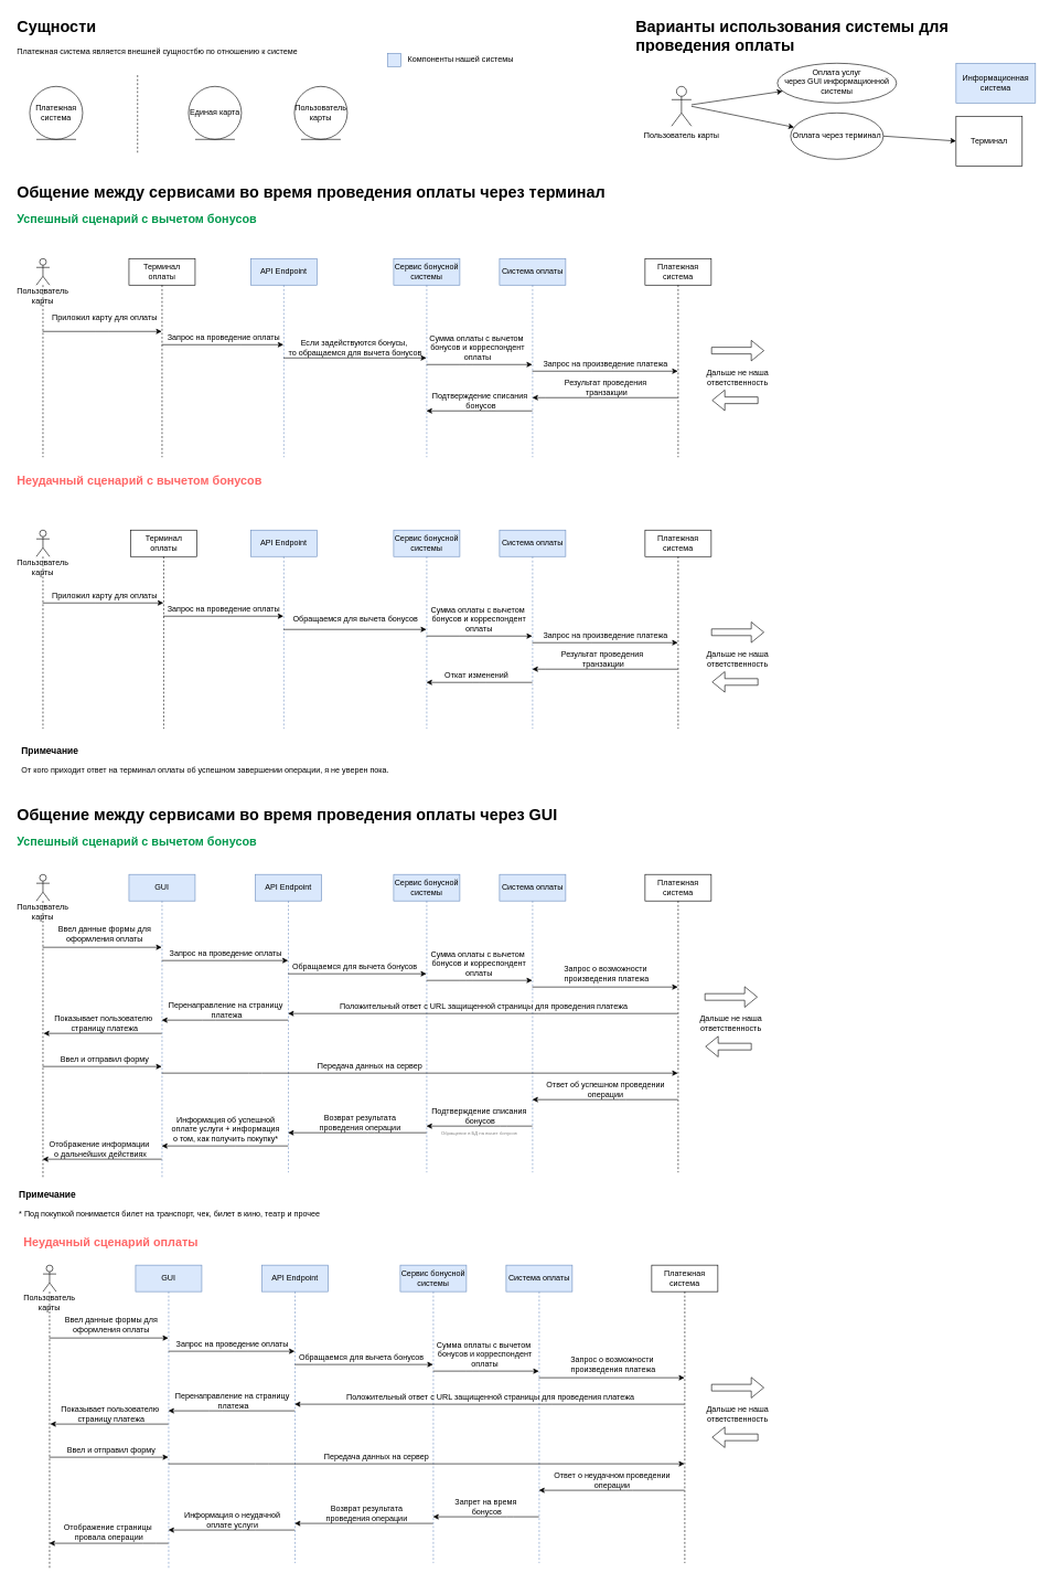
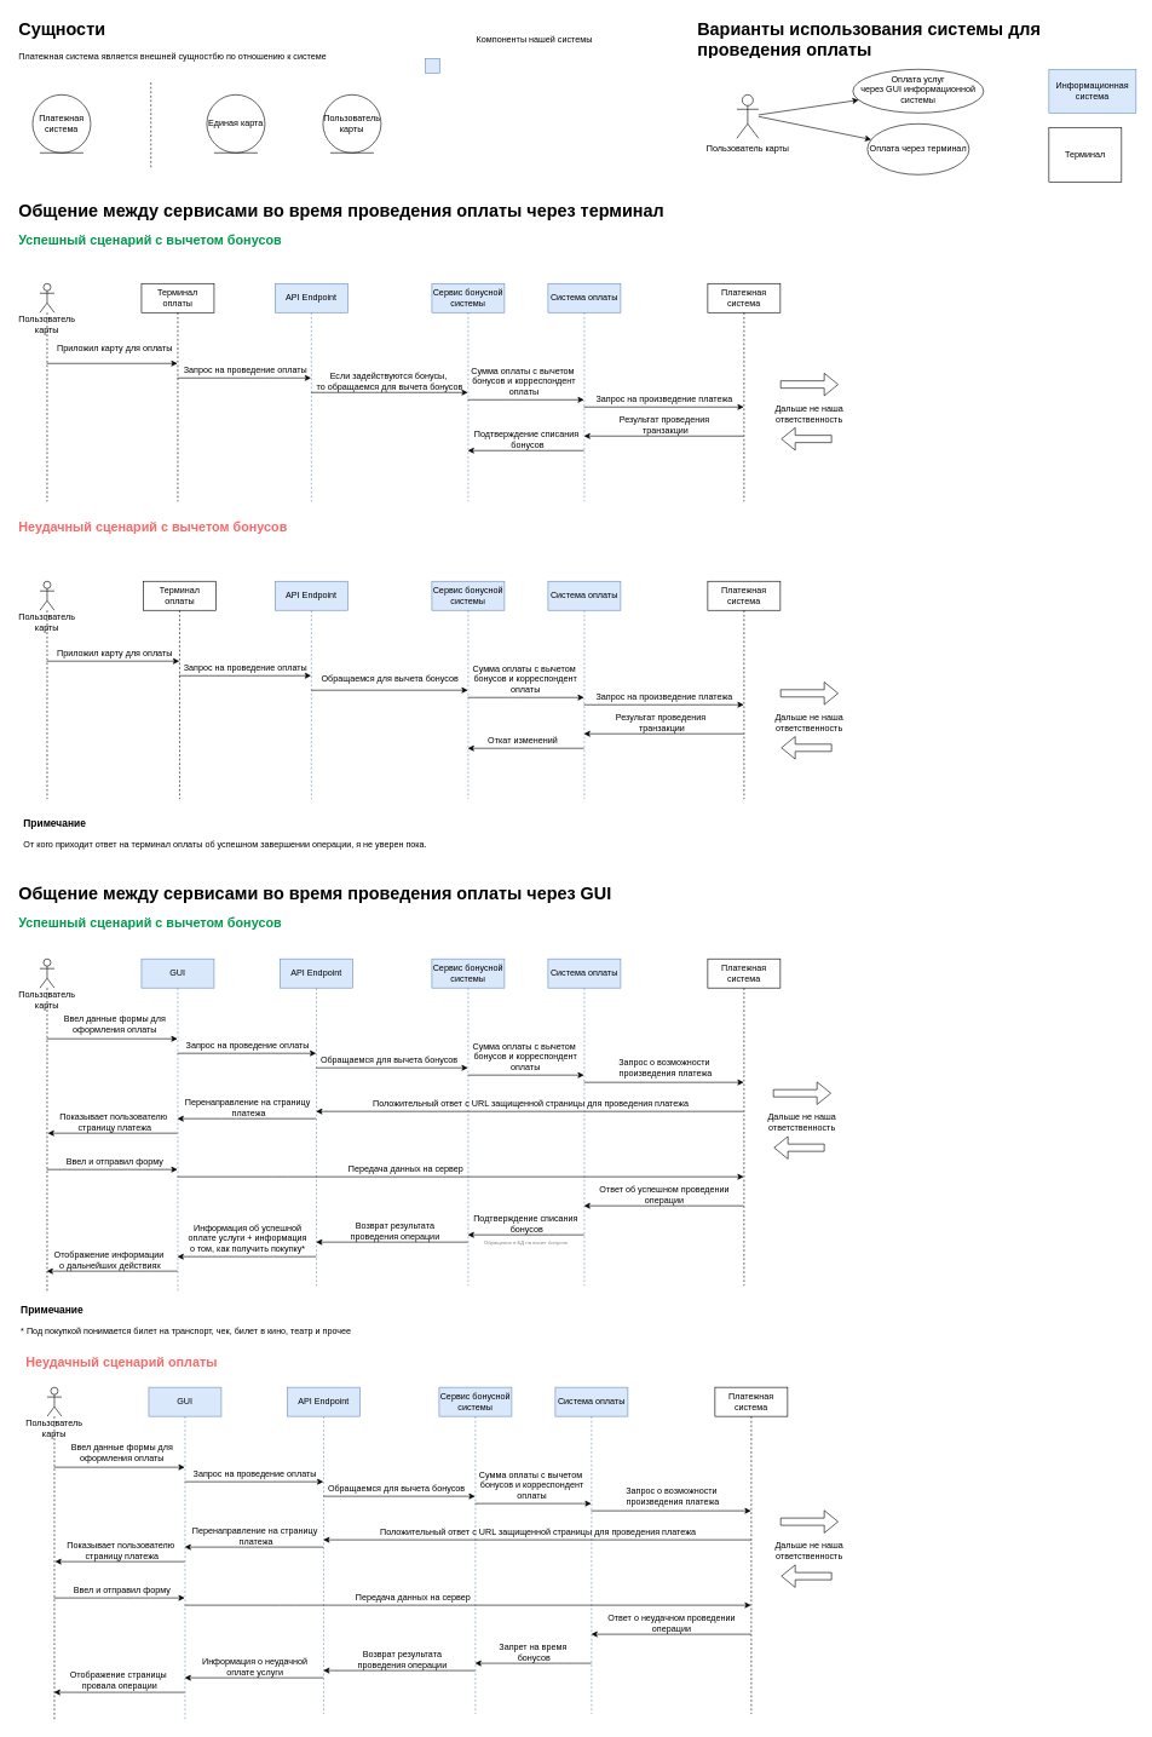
- <mxCell id="49" value="Компоненты нашей системы" style="text;html=1;align=center;verticalAlign=middle;resizable=0;points=[];autosize=1;strokeColor=none;" vertex="1" parent="1"><mxGeometry x="605" y="80" width="180" height="20" as="geometry" /></mxCell>
+ <mxCell id="49" value="Компоненты нашей системы" style="text;html=1;align=center;verticalAlign=middle;resizable=0;points=[];autosize=1;strokeColor=none;" vertex="1" parent="1"><mxGeometry x="645" y="45" width="180" height="20" as="geometry" /></mxCell>
- <mxCell id="55" style="edgeStyle=none;rounded=0;orthogonalLoop=1;jettySize=auto;html=1;exitX=1;exitY=0.5;exitDx=0;exitDy=0;entryX=0;entryY=0.5;entryDx=0;entryDy=0;" edge="1" parent="1" source="56" target="57"><mxGeometry relative="1" as="geometry" /></mxCell>
